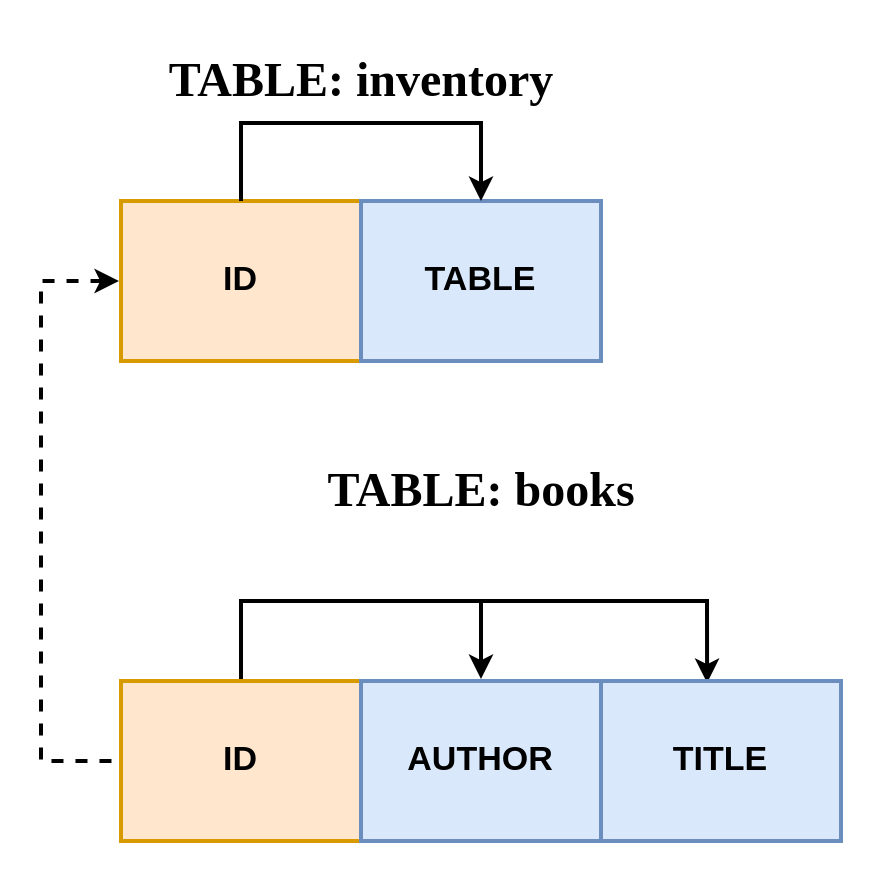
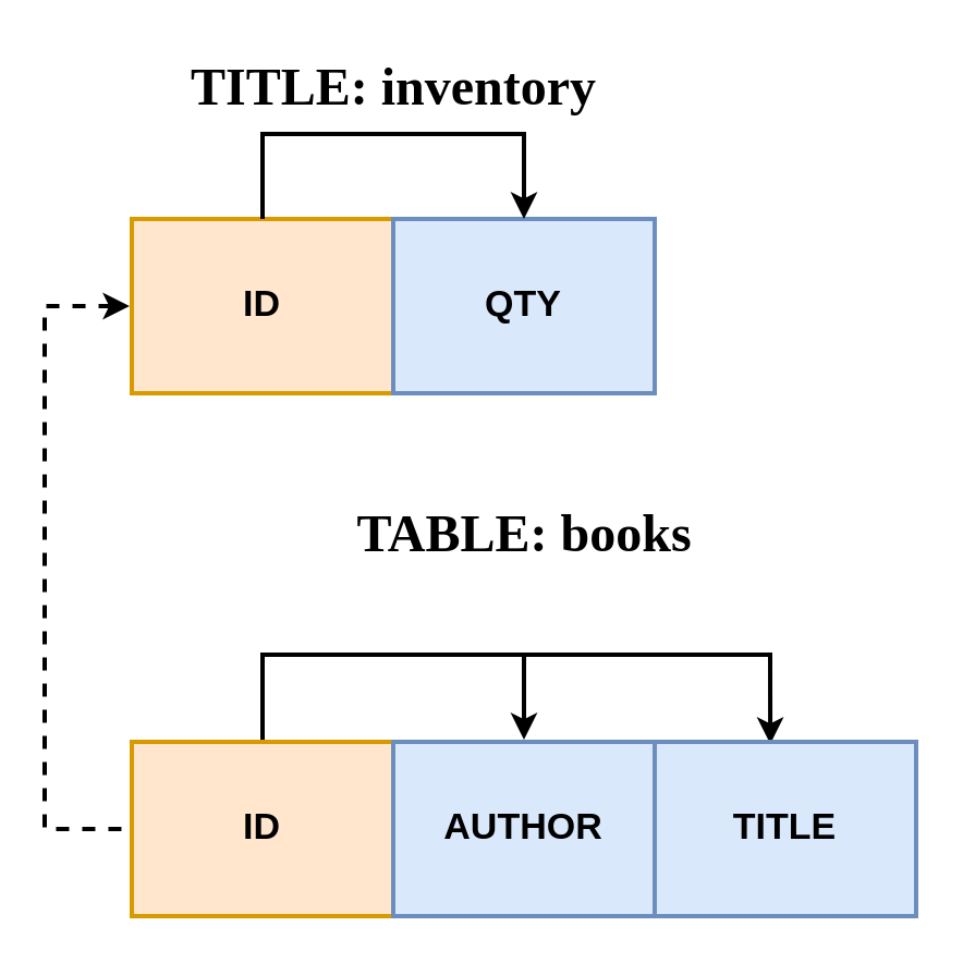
- <mxCell id="11" value="TABLE: inventory" style="text;strokeColor=none;fillColor=none;html=1;fontSize=24;fontStyle=1;verticalAlign=middle;align=center;fontFamily=Times New Roman;" vertex="1" parent="1"><mxGeometry x="60" y="20" width="240" height="40" as="geometry" /></mxCell>
+ <mxCell id="11" value="TITLE: inventory" style="text;strokeColor=none;fillColor=none;html=1;fontSize=24;fontStyle=1;verticalAlign=middle;align=center;fontFamily=Times New Roman;" vertex="1" parent="1"><mxGeometry x="60" y="20" width="240" height="40" as="geometry" /></mxCell>
- <mxCell id="9" value="TABLE" style="shape=ext;double=0;rounded=0;whiteSpace=wrap;html=1;fillColor=#dae8fc;strokeColor=#6c8ebf;perimeterSpacing=1;glass=0;shadow=0;strokeWidth=2;snapToPoint=1;fontStyle=1;fontSize=17;labelBorderColor=none;labelBackgroundColor=none;" vertex="1" parent="1"><mxGeometry x="180" y="100" width="120" height="80" as="geometry" /></mxCell>
+ <mxCell id="9" value="QTY" style="shape=ext;double=0;rounded=0;whiteSpace=wrap;html=1;fillColor=#dae8fc;strokeColor=#6c8ebf;perimeterSpacing=1;glass=0;shadow=0;strokeWidth=2;snapToPoint=1;fontStyle=1;fontSize=17;labelBorderColor=none;labelBackgroundColor=none;" vertex="1" parent="1"><mxGeometry x="180" y="100" width="120" height="80" as="geometry" /></mxCell>
